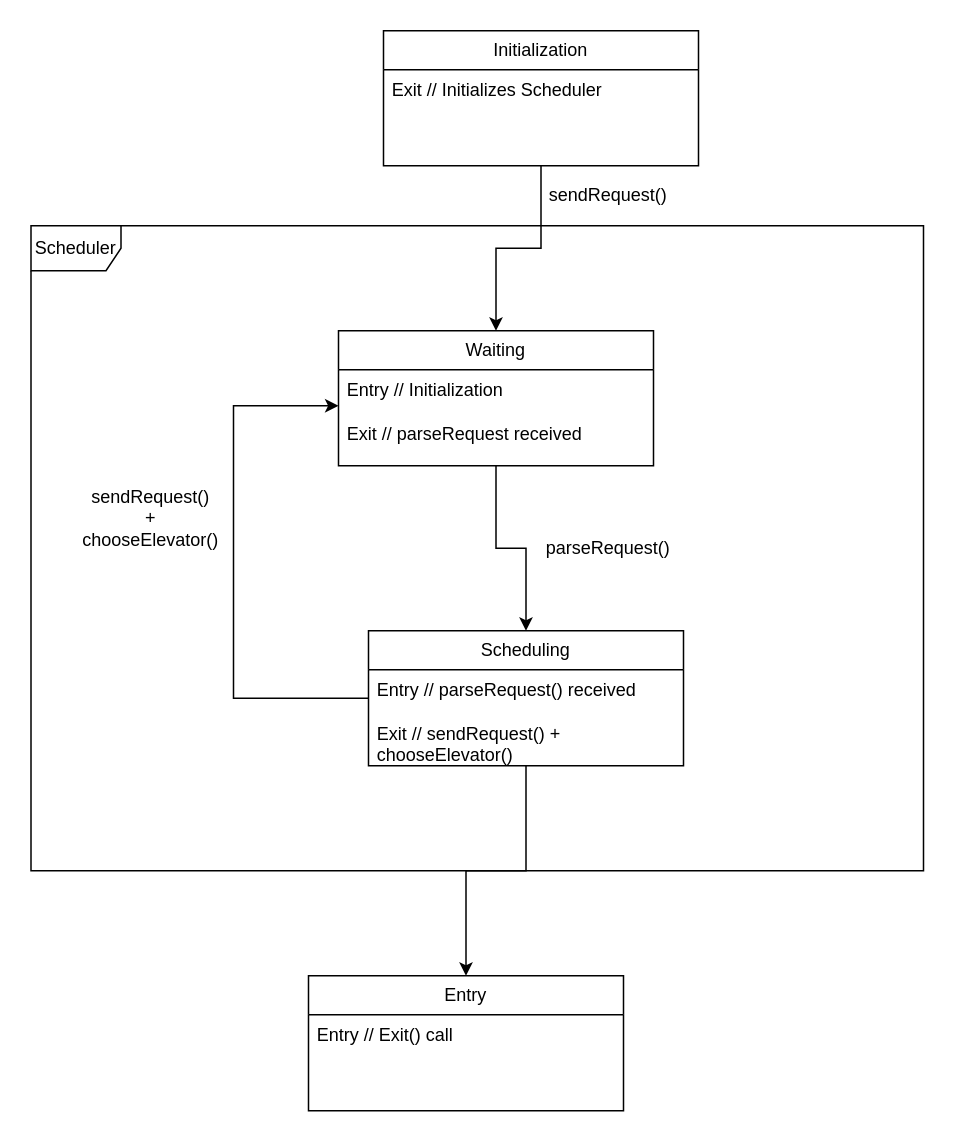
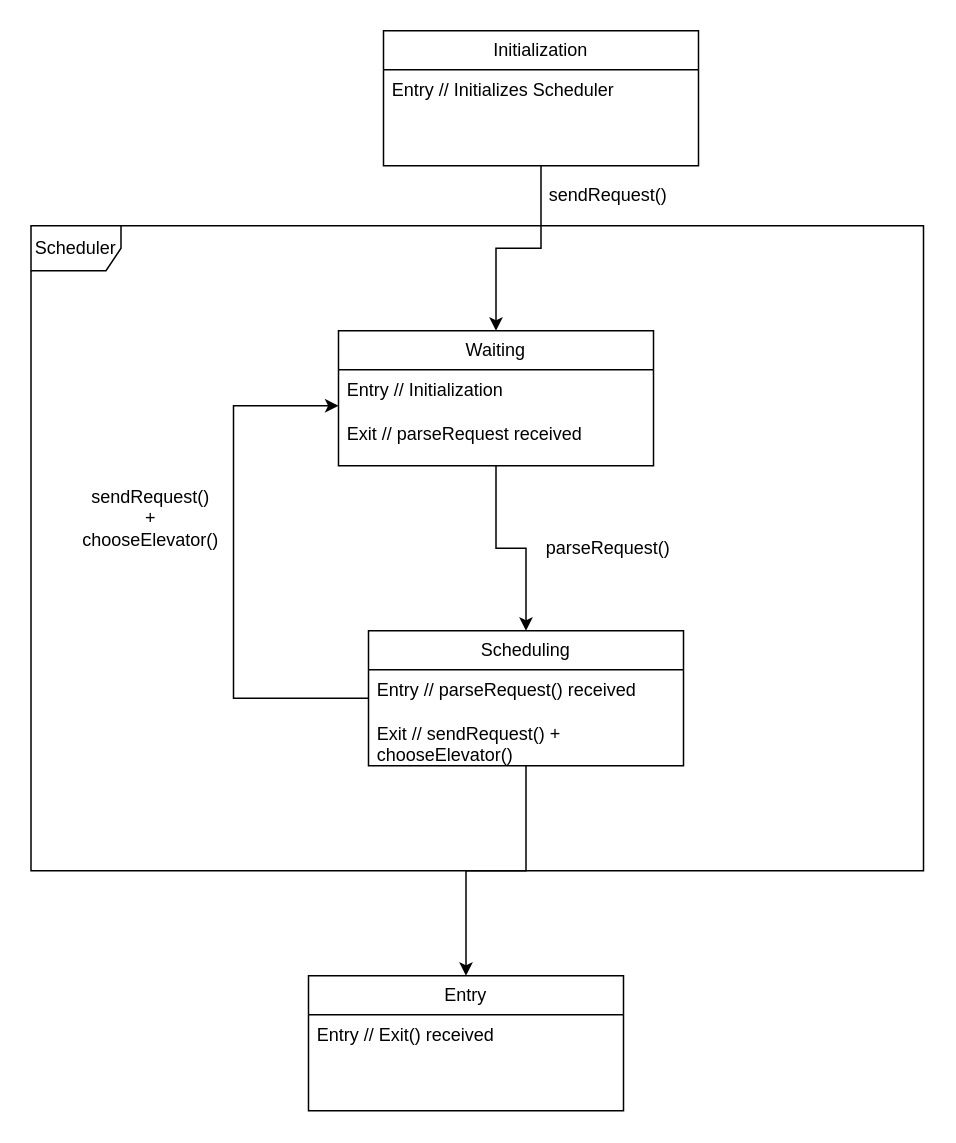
- <mxCell id="4" value="Exit // Initializes Scheduler" style="text;strokeColor=none;fillColor=none;align=left;verticalAlign=top;spacingLeft=4;spacingRight=4;overflow=hidden;rotatable=0;points=[[0,0.5],[1,0.5]];portConstraint=eastwest;whiteSpace=wrap;html=1;" parent="3" vertex="1"><mxGeometry y="26" width="210" height="64" as="geometry" /></mxCell>
+ <mxCell id="4" value="Entry // Initializes Scheduler" style="text;strokeColor=none;fillColor=none;align=left;verticalAlign=top;spacingLeft=4;spacingRight=4;overflow=hidden;rotatable=0;points=[[0,0.5],[1,0.5]];portConstraint=eastwest;whiteSpace=wrap;html=1;" parent="3" vertex="1"><mxGeometry y="26" width="210" height="64" as="geometry" /></mxCell>
- <mxCell id="12" value="Entry // Exit() call" style="text;strokeColor=none;fillColor=none;align=left;verticalAlign=top;spacingLeft=4;spacingRight=4;overflow=hidden;rotatable=0;points=[[0,0.5],[1,0.5]];portConstraint=eastwest;whiteSpace=wrap;html=1;" parent="11" vertex="1"><mxGeometry y="26" width="210" height="64" as="geometry" /></mxCell>
+ <mxCell id="12" value="Entry // Exit() received" style="text;strokeColor=none;fillColor=none;align=left;verticalAlign=top;spacingLeft=4;spacingRight=4;overflow=hidden;rotatable=0;points=[[0,0.5],[1,0.5]];portConstraint=eastwest;whiteSpace=wrap;html=1;" parent="11" vertex="1"><mxGeometry y="26" width="210" height="64" as="geometry" /></mxCell>
